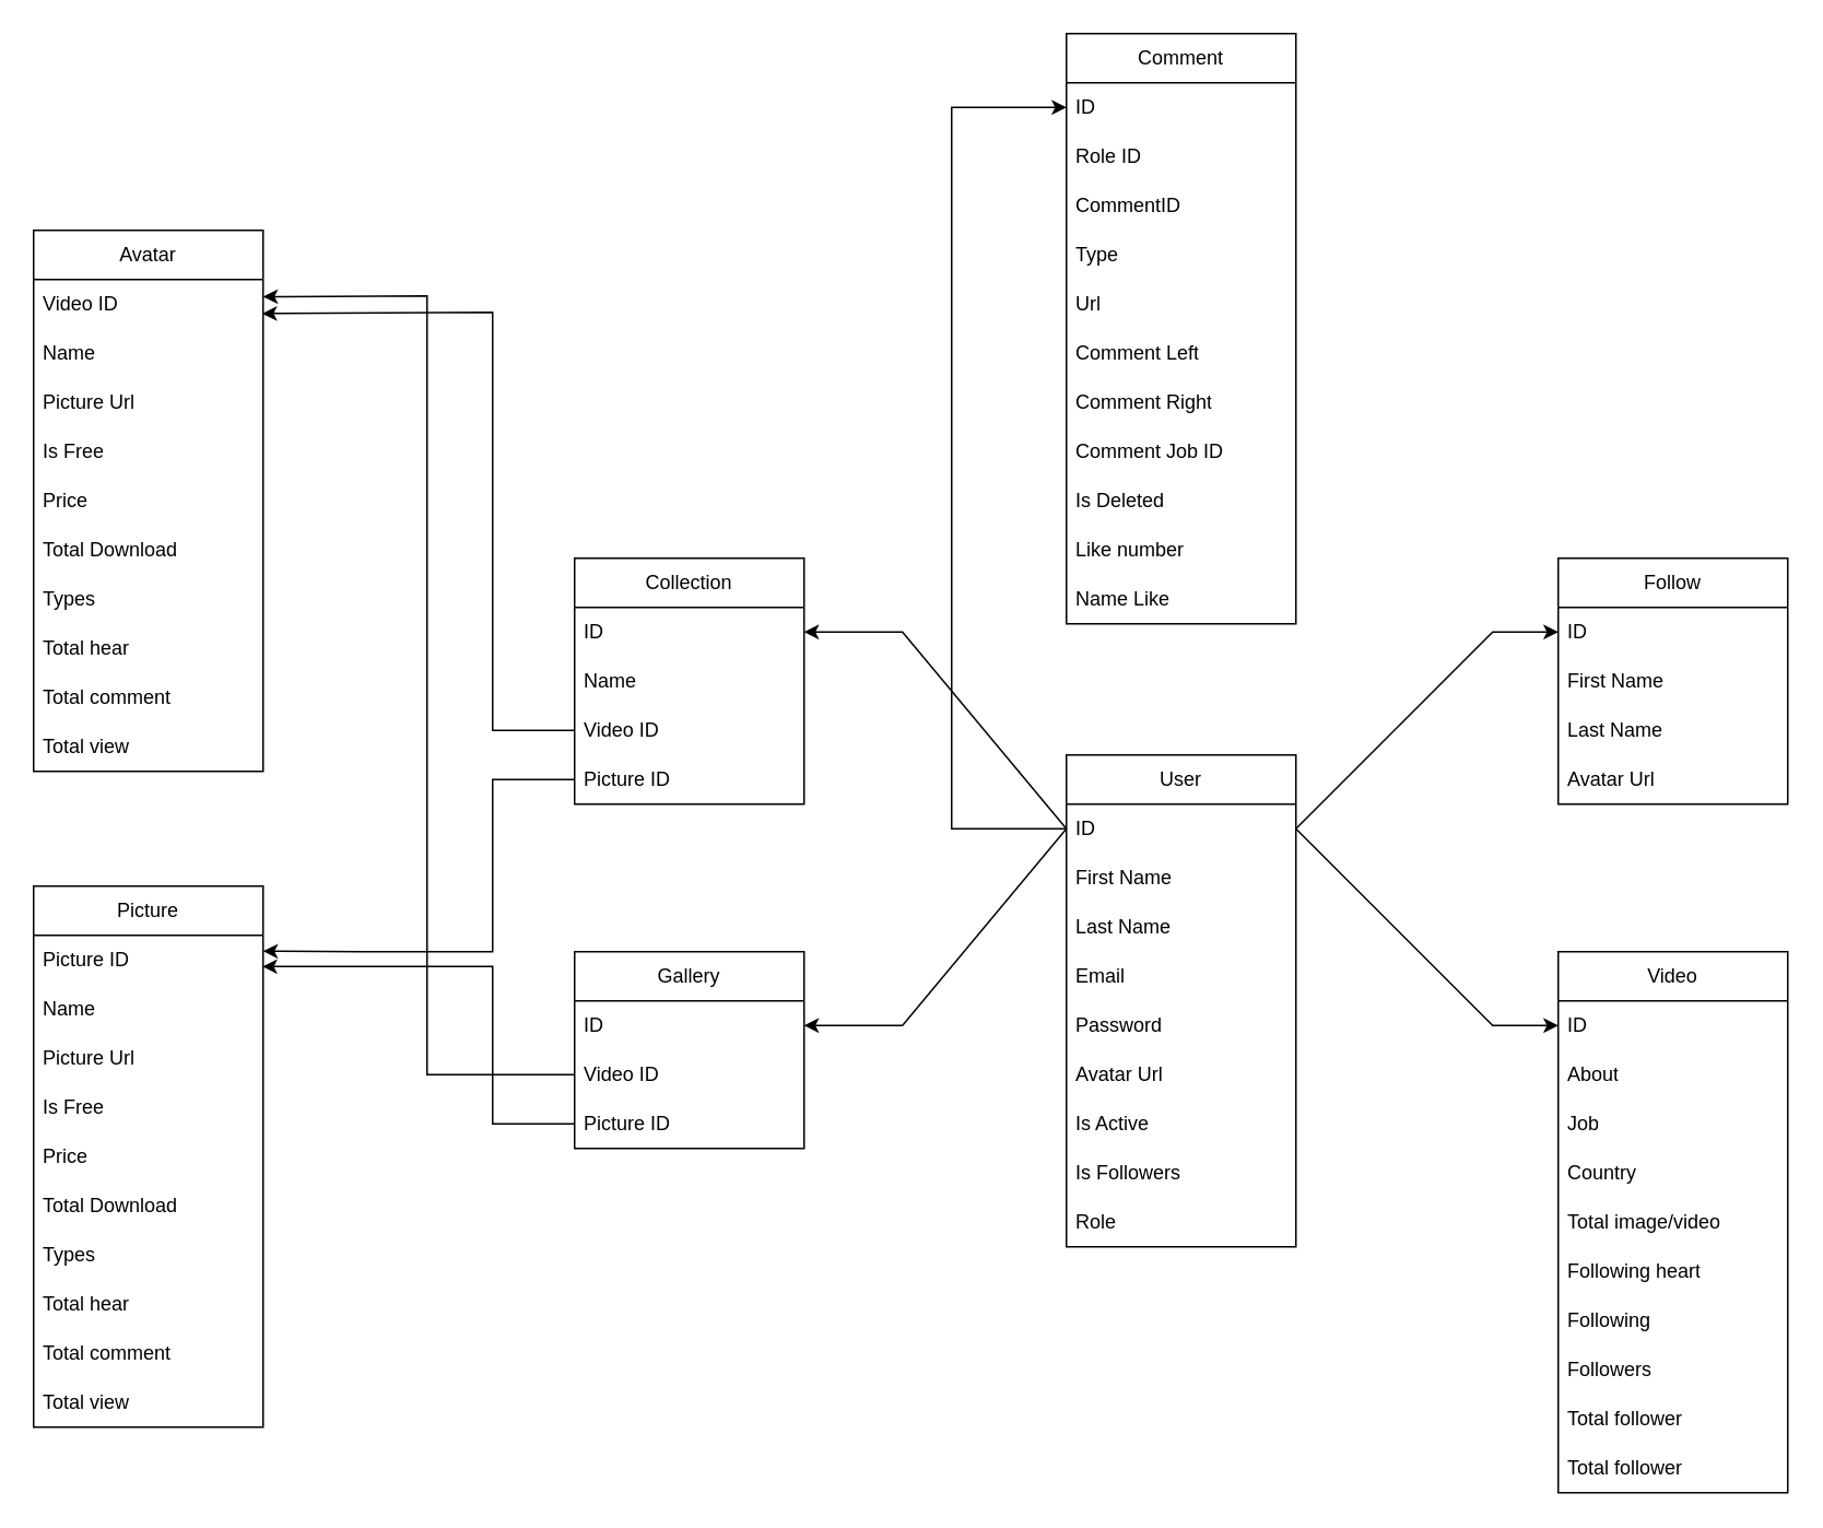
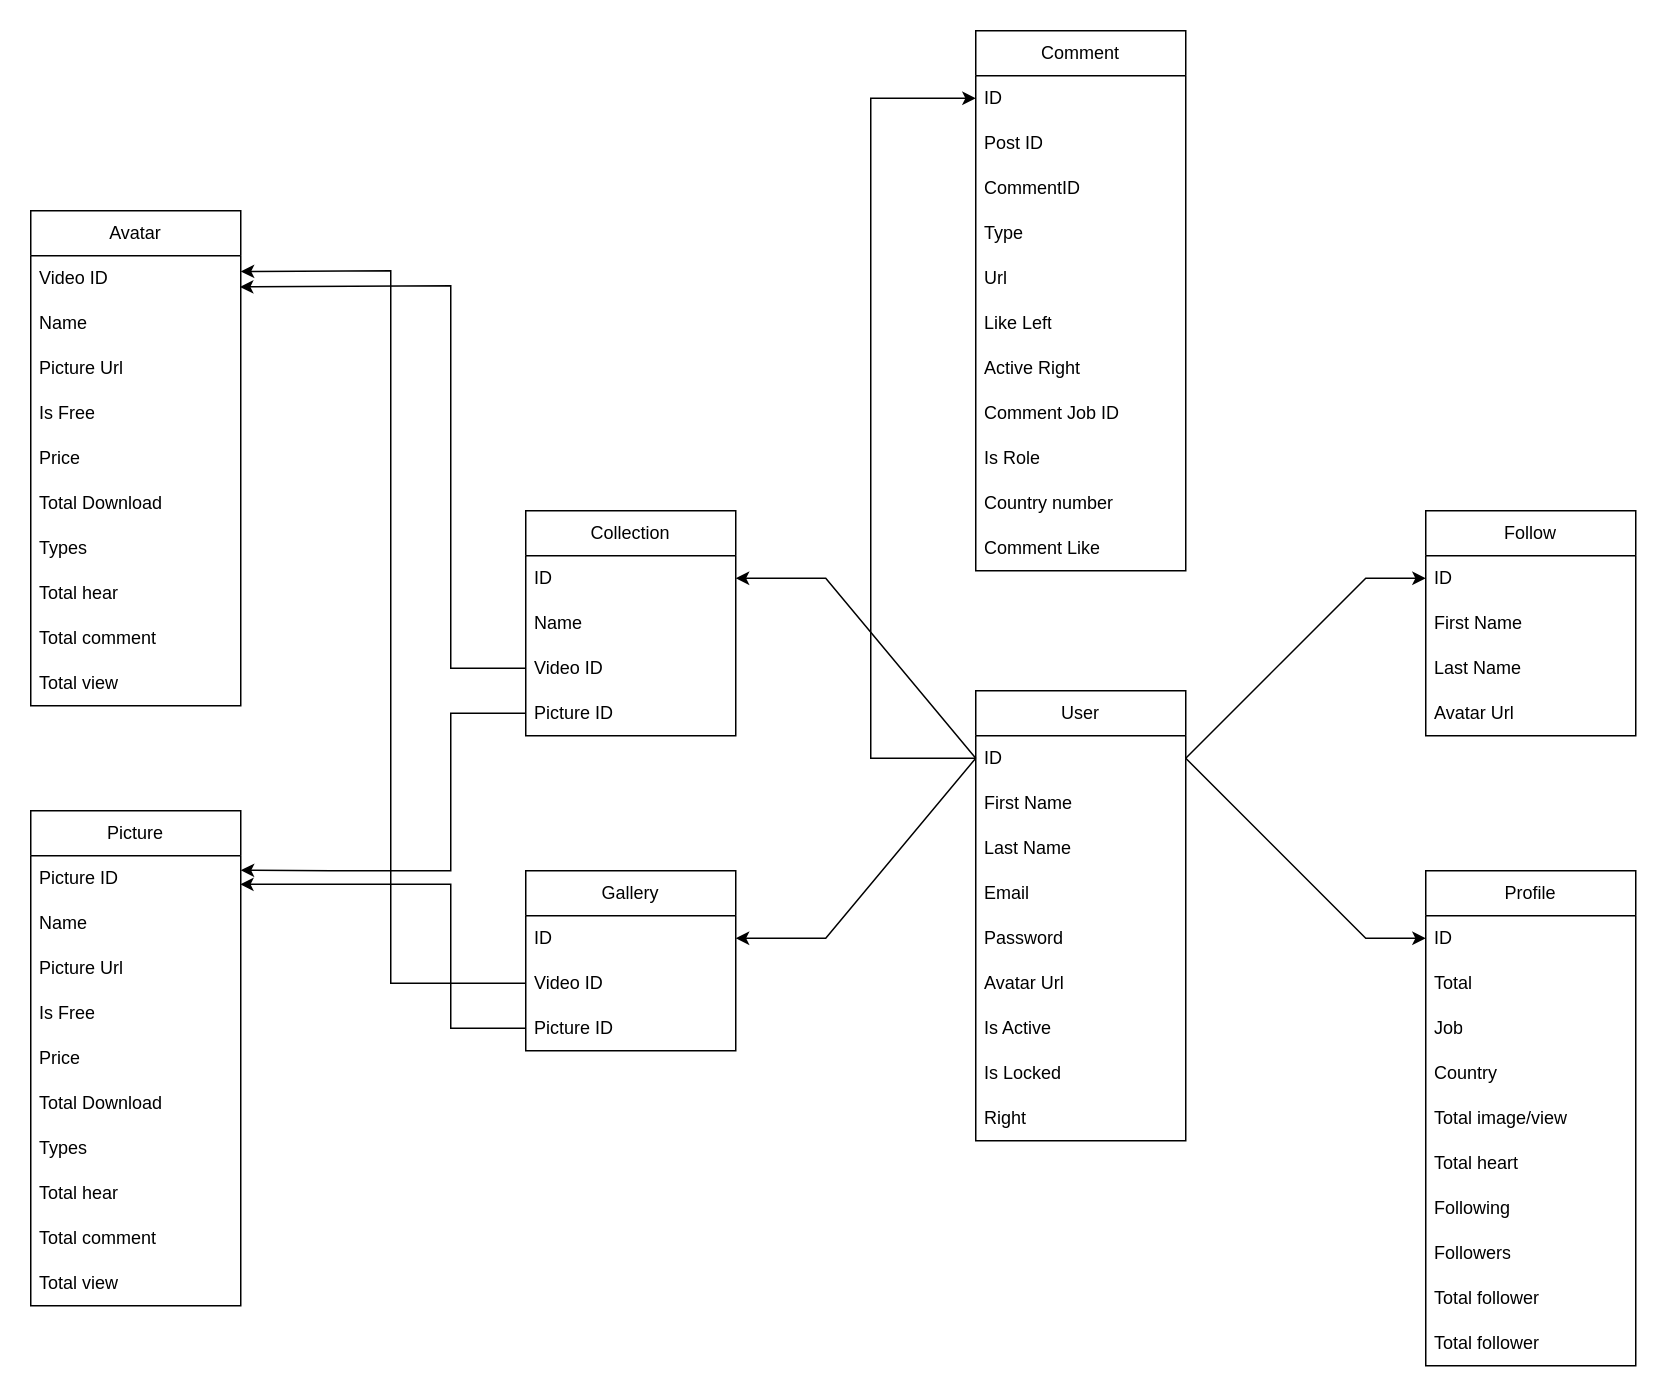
- <mxCell id="56" value="Role ID" style="text;strokeColor=none;fillColor=none;align=left;verticalAlign=middle;spacingLeft=4;spacingRight=4;overflow=hidden;points=[[0,0.5],[1,0.5]];portConstraint=eastwest;rotatable=0;whiteSpace=wrap;html=1;" parent="54" vertex="1"><mxGeometry y="60" width="140" height="30" as="geometry" /></mxCell>
+ <mxCell id="56" value="Post ID" style="text;strokeColor=none;fillColor=none;align=left;verticalAlign=middle;spacingLeft=4;spacingRight=4;overflow=hidden;points=[[0,0.5],[1,0.5]];portConstraint=eastwest;rotatable=0;whiteSpace=wrap;html=1;" parent="54" vertex="1"><mxGeometry y="60" width="140" height="30" as="geometry" /></mxCell>
- <mxCell id="60" value="Comment Left" style="text;strokeColor=none;fillColor=none;align=left;verticalAlign=middle;spacingLeft=4;spacingRight=4;overflow=hidden;points=[[0,0.5],[1,0.5]];portConstraint=eastwest;rotatable=0;whiteSpace=wrap;html=1;" parent="54" vertex="1"><mxGeometry y="180" width="140" height="30" as="geometry" /></mxCell>
+ <mxCell id="60" value="Like Left" style="text;strokeColor=none;fillColor=none;align=left;verticalAlign=middle;spacingLeft=4;spacingRight=4;overflow=hidden;points=[[0,0.5],[1,0.5]];portConstraint=eastwest;rotatable=0;whiteSpace=wrap;html=1;" parent="54" vertex="1"><mxGeometry y="180" width="140" height="30" as="geometry" /></mxCell>
- <mxCell id="61" value="Comment Right" style="text;strokeColor=none;fillColor=none;align=left;verticalAlign=middle;spacingLeft=4;spacingRight=4;overflow=hidden;points=[[0,0.5],[1,0.5]];portConstraint=eastwest;rotatable=0;whiteSpace=wrap;html=1;" parent="54" vertex="1"><mxGeometry y="210" width="140" height="30" as="geometry" /></mxCell>
+ <mxCell id="61" value="Active Right" style="text;strokeColor=none;fillColor=none;align=left;verticalAlign=middle;spacingLeft=4;spacingRight=4;overflow=hidden;points=[[0,0.5],[1,0.5]];portConstraint=eastwest;rotatable=0;whiteSpace=wrap;html=1;" parent="54" vertex="1"><mxGeometry y="210" width="140" height="30" as="geometry" /></mxCell>
- <mxCell id="63" value="Is Deleted" style="text;strokeColor=none;fillColor=none;align=left;verticalAlign=middle;spacingLeft=4;spacingRight=4;overflow=hidden;points=[[0,0.5],[1,0.5]];portConstraint=eastwest;rotatable=0;whiteSpace=wrap;html=1;" parent="54" vertex="1"><mxGeometry y="270" width="140" height="30" as="geometry" /></mxCell>
+ <mxCell id="63" value="Is Role" style="text;strokeColor=none;fillColor=none;align=left;verticalAlign=middle;spacingLeft=4;spacingRight=4;overflow=hidden;points=[[0,0.5],[1,0.5]];portConstraint=eastwest;rotatable=0;whiteSpace=wrap;html=1;" parent="54" vertex="1"><mxGeometry y="270" width="140" height="30" as="geometry" /></mxCell>
- <mxCell id="64" value="Like number" style="text;strokeColor=none;fillColor=none;align=left;verticalAlign=middle;spacingLeft=4;spacingRight=4;overflow=hidden;points=[[0,0.5],[1,0.5]];portConstraint=eastwest;rotatable=0;whiteSpace=wrap;html=1;" parent="54" vertex="1"><mxGeometry y="300" width="140" height="30" as="geometry" /></mxCell>
+ <mxCell id="64" value="Country number" style="text;strokeColor=none;fillColor=none;align=left;verticalAlign=middle;spacingLeft=4;spacingRight=4;overflow=hidden;points=[[0,0.5],[1,0.5]];portConstraint=eastwest;rotatable=0;whiteSpace=wrap;html=1;" parent="54" vertex="1"><mxGeometry y="300" width="140" height="30" as="geometry" /></mxCell>
- <mxCell id="65" value="Name Like" style="text;strokeColor=none;fillColor=none;align=left;verticalAlign=middle;spacingLeft=4;spacingRight=4;overflow=hidden;points=[[0,0.5],[1,0.5]];portConstraint=eastwest;rotatable=0;whiteSpace=wrap;html=1;" parent="54" vertex="1"><mxGeometry y="330" width="140" height="30" as="geometry" /></mxCell>
+ <mxCell id="65" value="Comment Like" style="text;strokeColor=none;fillColor=none;align=left;verticalAlign=middle;spacingLeft=4;spacingRight=4;overflow=hidden;points=[[0,0.5],[1,0.5]];portConstraint=eastwest;rotatable=0;whiteSpace=wrap;html=1;" parent="54" vertex="1"><mxGeometry y="330" width="140" height="30" as="geometry" /></mxCell>
- <mxCell id="12" value="Video" style="swimlane;fontStyle=0;childLayout=stackLayout;horizontal=1;startSize=30;horizontalStack=0;resizeParent=1;resizeParentMax=0;resizeLast=0;collapsible=1;marginBottom=0;whiteSpace=wrap;html=1;" parent="1" vertex="1"><mxGeometry x="950" y="580" width="140" height="330" as="geometry" /></mxCell>
+ <mxCell id="12" value="Profile" style="swimlane;fontStyle=0;childLayout=stackLayout;horizontal=1;startSize=30;horizontalStack=0;resizeParent=1;resizeParentMax=0;resizeLast=0;collapsible=1;marginBottom=0;whiteSpace=wrap;html=1;" parent="1" vertex="1"><mxGeometry x="950" y="580" width="140" height="330" as="geometry" /></mxCell>
- <mxCell id="14" value="About" style="text;strokeColor=none;fillColor=none;align=left;verticalAlign=middle;spacingLeft=4;spacingRight=4;overflow=hidden;points=[[0,0.5],[1,0.5]];portConstraint=eastwest;rotatable=0;whiteSpace=wrap;html=1;" parent="12" vertex="1"><mxGeometry y="60" width="140" height="30" as="geometry" /></mxCell>
+ <mxCell id="14" value="Total" style="text;strokeColor=none;fillColor=none;align=left;verticalAlign=middle;spacingLeft=4;spacingRight=4;overflow=hidden;points=[[0,0.5],[1,0.5]];portConstraint=eastwest;rotatable=0;whiteSpace=wrap;html=1;" parent="12" vertex="1"><mxGeometry y="60" width="140" height="30" as="geometry" /></mxCell>
- <mxCell id="10" value="Is Followers" style="text;strokeColor=none;fillColor=none;align=left;verticalAlign=middle;spacingLeft=4;spacingRight=4;overflow=hidden;points=[[0,0.5],[1,0.5]];portConstraint=eastwest;rotatable=0;whiteSpace=wrap;html=1;" parent="2" vertex="1"><mxGeometry y="240" width="140" height="30" as="geometry" /></mxCell>
+ <mxCell id="10" value="Is Locked" style="text;strokeColor=none;fillColor=none;align=left;verticalAlign=middle;spacingLeft=4;spacingRight=4;overflow=hidden;points=[[0,0.5],[1,0.5]];portConstraint=eastwest;rotatable=0;whiteSpace=wrap;html=1;" parent="2" vertex="1"><mxGeometry y="240" width="140" height="30" as="geometry" /></mxCell>
- <mxCell id="11" value="Role" style="text;strokeColor=none;fillColor=none;align=left;verticalAlign=middle;spacingLeft=4;spacingRight=4;overflow=hidden;points=[[0,0.5],[1,0.5]];portConstraint=eastwest;rotatable=0;whiteSpace=wrap;html=1;" parent="2" vertex="1"><mxGeometry y="270" width="140" height="30" as="geometry" /></mxCell>
+ <mxCell id="11" value="Right" style="text;strokeColor=none;fillColor=none;align=left;verticalAlign=middle;spacingLeft=4;spacingRight=4;overflow=hidden;points=[[0,0.5],[1,0.5]];portConstraint=eastwest;rotatable=0;whiteSpace=wrap;html=1;" parent="2" vertex="1"><mxGeometry y="270" width="140" height="30" as="geometry" /></mxCell>
- <mxCell id="17" value="Total image/video" style="text;strokeColor=none;fillColor=none;align=left;verticalAlign=middle;spacingLeft=4;spacingRight=4;overflow=hidden;points=[[0,0.5],[1,0.5]];portConstraint=eastwest;rotatable=0;whiteSpace=wrap;html=1;" parent="12" vertex="1"><mxGeometry y="150" width="140" height="30" as="geometry" /></mxCell>
+ <mxCell id="17" value="Total image/view" style="text;strokeColor=none;fillColor=none;align=left;verticalAlign=middle;spacingLeft=4;spacingRight=4;overflow=hidden;points=[[0,0.5],[1,0.5]];portConstraint=eastwest;rotatable=0;whiteSpace=wrap;html=1;" parent="12" vertex="1"><mxGeometry y="150" width="140" height="30" as="geometry" /></mxCell>
- <mxCell id="18" value="Following heart" style="text;strokeColor=none;fillColor=none;align=left;verticalAlign=middle;spacingLeft=4;spacingRight=4;overflow=hidden;points=[[0,0.5],[1,0.5]];portConstraint=eastwest;rotatable=0;whiteSpace=wrap;html=1;" parent="12" vertex="1"><mxGeometry y="180" width="140" height="30" as="geometry" /></mxCell>
+ <mxCell id="18" value="Total heart" style="text;strokeColor=none;fillColor=none;align=left;verticalAlign=middle;spacingLeft=4;spacingRight=4;overflow=hidden;points=[[0,0.5],[1,0.5]];portConstraint=eastwest;rotatable=0;whiteSpace=wrap;html=1;" parent="12" vertex="1"><mxGeometry y="180" width="140" height="30" as="geometry" /></mxCell>
